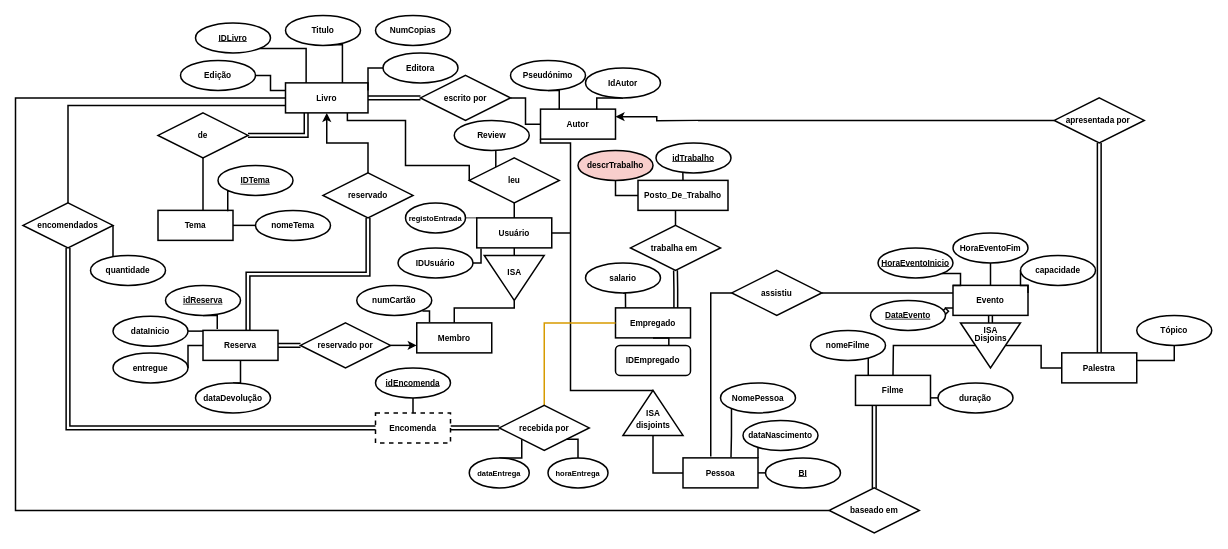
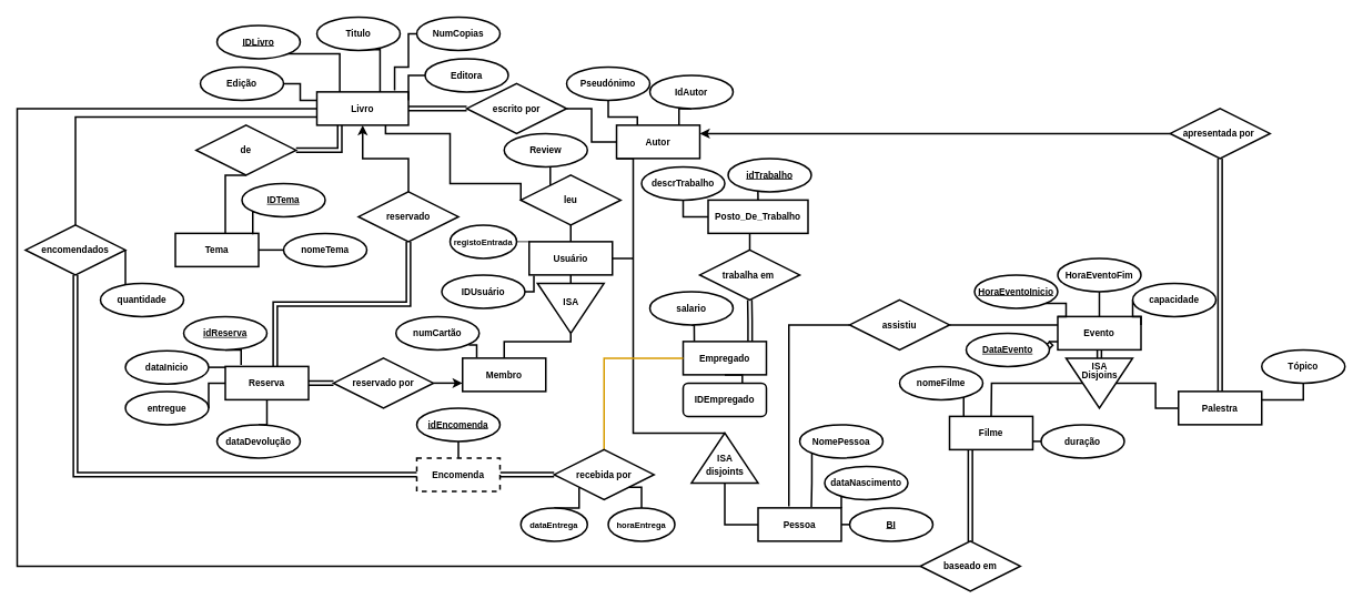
+ <mxCell id="132" style="edgeStyle=orthogonalEdgeStyle;rounded=0;orthogonalLoop=1;jettySize=auto;html=1;exitX=0;exitY=0.5;exitDx=0;exitDy=0;entryX=0.849;entryY=-0.045;entryDx=0;entryDy=0;entryPerimeter=0;startArrow=none;startFill=0;endArrow=none;endFill=0;strokeColor=#000000;strokeWidth=2;" edge="1" parent="1" source="133" target="6"><mxGeometry relative="1" as="geometry"><Array as="points"><mxPoint x="490" y="40" /><mxPoint x="490" y="80" /><mxPoint x="473" y="80" /></Array></mxGeometry></mxCell>
- <mxCell id="19" value="Autor" style="whiteSpace=wrap;html=1;align=center;strokeWidth=2;fontStyle=1;fontSize=11;" vertex="1" parent="1"><mxGeometry x="720" y="145" width="100" height="40" as="geometry" /></mxCell>
+ <mxCell id="19" value="Autor" style="whiteSpace=wrap;html=1;align=center;strokeWidth=2;fontStyle=1;fontSize=11;" vertex="1" parent="1"><mxGeometry x="740" y="150" width="100" height="40" as="geometry" /></mxCell>
- <mxCell id="25" value="de" style="shape=rhombus;perimeter=rhombusPerimeter;whiteSpace=wrap;html=1;align=center;strokeWidth=2;fontStyle=1;fontSize=11;" vertex="1" parent="1"><mxGeometry x="210" y="150" width="120" height="60" as="geometry" /></mxCell>
+ <mxCell id="25" value="de" style="shape=rhombus;perimeter=rhombusPerimeter;whiteSpace=wrap;html=1;align=center;strokeWidth=2;fontStyle=1;fontSize=11;" vertex="1" parent="1"><mxGeometry x="235" y="150" width="120" height="60" as="geometry" /></mxCell>
- <mxCell id="71" value="descrTrabalho" style="ellipse;whiteSpace=wrap;html=1;align=center;strokeWidth=2;fontStyle=1;fontSize=11;fillColor=#f8cecc;" vertex="1" parent="1"><mxGeometry x="770" y="200" width="100" height="40" as="geometry" /></mxCell>
+ <mxCell id="71" value="descrTrabalho" style="ellipse;whiteSpace=wrap;html=1;align=center;strokeWidth=2;fontStyle=1;fontSize=11;" vertex="1" parent="1"><mxGeometry x="770" y="200" width="100" height="40" as="geometry" /></mxCell>
- <mxCell id="114" value="assistiu" style="shape=rhombus;perimeter=rhombusPerimeter;whiteSpace=wrap;html=1;align=center;strokeWidth=2;fontStyle=1;fontSize=11;" vertex="1" parent="1"><mxGeometry x="975" y="360" width="120" height="60" as="geometry" /></mxCell>
+ <mxCell id="114" value="assistiu" style="shape=rhombus;perimeter=rhombusPerimeter;whiteSpace=wrap;html=1;align=center;strokeWidth=2;fontStyle=1;fontSize=11;" vertex="1" parent="1"><mxGeometry x="1020" y="360" width="120" height="60" as="geometry" /></mxCell>
